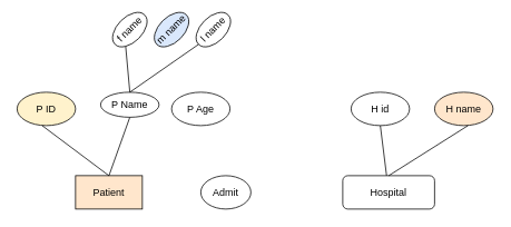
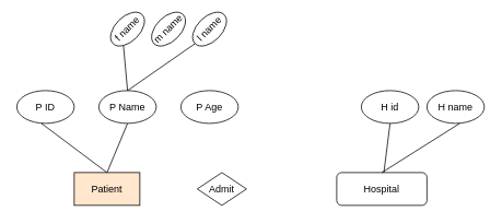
- <mxCell id="9" value="m name" style="ellipse;whiteSpace=wrap;html=1;rotation=-45;fillColor=#dae8fc;" vertex="1" parent="1"><mxGeometry x="180" y="20" width="50" height="30" as="geometry" /></mxCell>
+ <mxCell id="9" value="m name" style="ellipse;whiteSpace=wrap;html=1;rotation=-45;" vertex="1" parent="1"><mxGeometry x="180" y="20" width="50" height="30" as="geometry" /></mxCell>
- <mxCell id="4" value="P Name" style="ellipse;whiteSpace=wrap;html=1;" vertex="1" parent="1"><mxGeometry x="120" y="110" width="70" height="30" as="geometry" /></mxCell>
+ <mxCell id="4" value="P Name" style="ellipse;whiteSpace=wrap;html=1;" vertex="1" parent="1"><mxGeometry x="120" y="110" width="70" height="40" as="geometry" /></mxCell>
- <mxCell id="5" value="P ID" style="ellipse;whiteSpace=wrap;html=1;fillColor=#fff2cc;" vertex="1" parent="1"><mxGeometry x="20" y="110" width="70" height="40" as="geometry" /></mxCell>
+ <mxCell id="5" value="P ID" style="ellipse;whiteSpace=wrap;html=1;" vertex="1" parent="1"><mxGeometry x="20" y="110" width="70" height="40" as="geometry" /></mxCell>
- <mxCell id="3" value="P Age" style="ellipse;whiteSpace=wrap;html=1;" vertex="1" parent="1"><mxGeometry x="205" y="110" width="70" height="40" as="geometry" /></mxCell>
+ <mxCell id="3" value="P Age" style="ellipse;whiteSpace=wrap;html=1;" vertex="1" parent="1"><mxGeometry x="220" y="110" width="70" height="40" as="geometry" /></mxCell>
- <mxCell id="15" value="H id" style="ellipse;whiteSpace=wrap;html=1;" vertex="1" parent="1"><mxGeometry x="420" y="110" width="70" height="40" as="geometry" /></mxCell>
+ <mxCell id="15" value="H id" style="ellipse;whiteSpace=wrap;html=1;" vertex="1" parent="1"><mxGeometry x="440" y="110" width="70" height="40" as="geometry" /></mxCell>
- <mxCell id="16" value="H name" style="ellipse;whiteSpace=wrap;html=1;fillColor=#ffe6cc;" vertex="1" parent="1"><mxGeometry x="520" y="110" width="70" height="40" as="geometry" /></mxCell>
+ <mxCell id="16" value="H name" style="ellipse;whiteSpace=wrap;html=1;" vertex="1" parent="1"><mxGeometry x="520" y="110" width="70" height="40" as="geometry" /></mxCell>
- <mxCell id="11" value="Admit" style="ellipse;whiteSpace=wrap;html=1;" vertex="1" parent="1"><mxGeometry x="240" y="210" width="60" height="40" as="geometry" /></mxCell>
+ <mxCell id="11" value="Admit" style="rhombus;whiteSpace=wrap;html=1;" vertex="1" parent="1"><mxGeometry x="240" y="210" width="60" height="40" as="geometry" /></mxCell>
